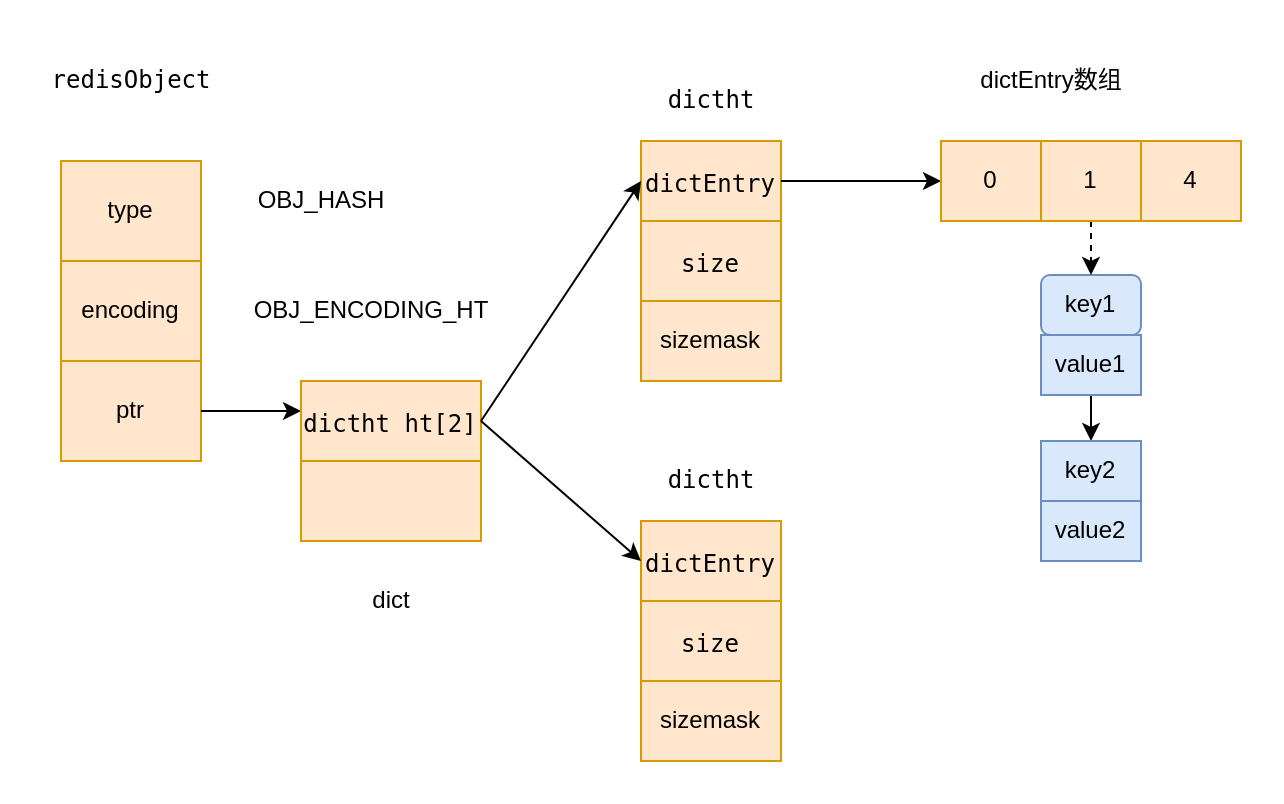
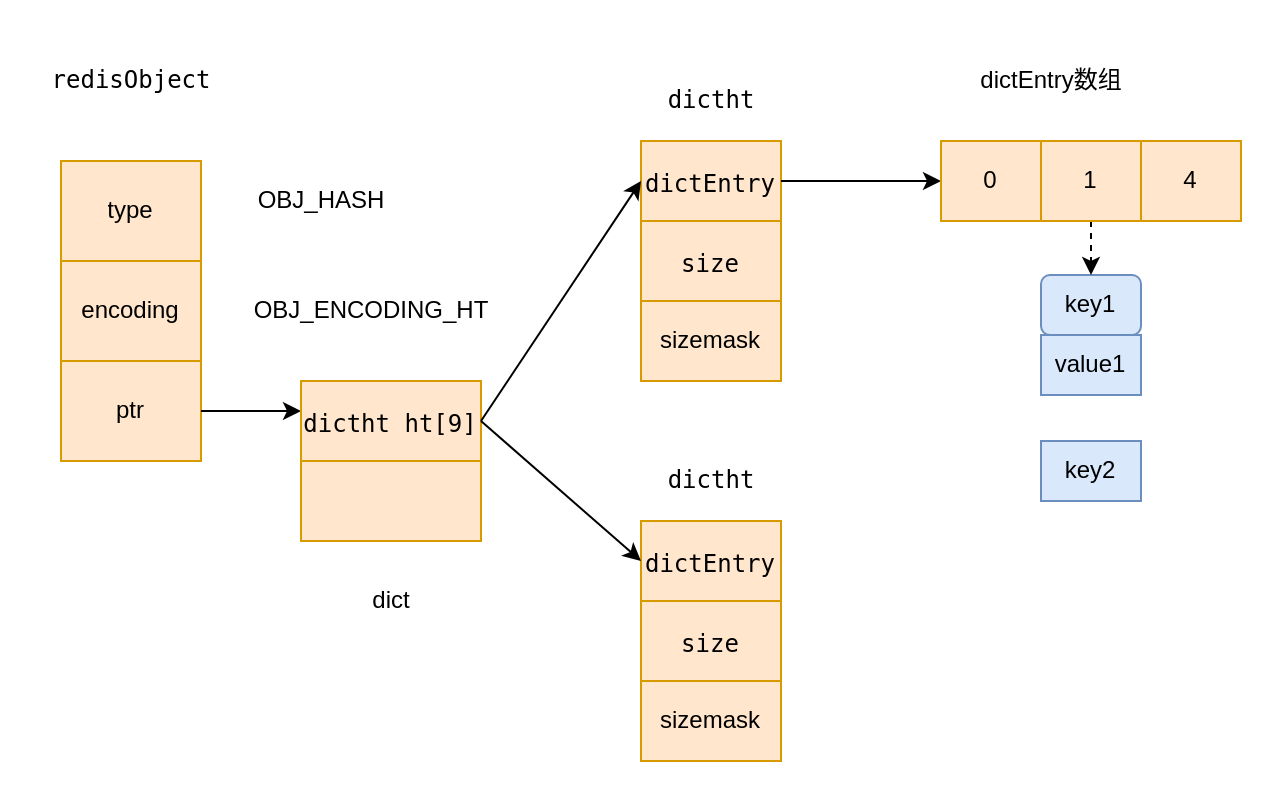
- <mxCell id="37" style="edgeStyle=none;rounded=0;orthogonalLoop=1;jettySize=auto;html=1;exitX=0.5;exitY=1;exitDx=0;exitDy=0;entryX=0.5;entryY=0;entryDx=0;entryDy=0;" edge="1" parent="1" source="38" target="39"><mxGeometry relative="1" as="geometry" /></mxCell>
+ <mxCell id="37" style="edgeStyle=none;rounded=0;orthogonalLoop=1;jettySize=auto;html=1;exitX=0.5;exitY=1;exitDx=0;exitDy=0;" edge="1" parent="1" source="38" target="36"><mxGeometry relative="1" as="geometry" /></mxCell>
- <mxCell id="15" value="&lt;pre&gt;dictht ht[2]&lt;/pre&gt;" style="shape=partialRectangle;html=1;whiteSpace=wrap;connectable=0;fillColor=none;top=0;left=0;bottom=0;right=0;overflow=hidden;pointerEvents=1;" vertex="1" parent="14"><mxGeometry width="90" height="40" as="geometry"><mxRectangle width="90" height="40" as="alternateBounds" /></mxGeometry></mxCell>
+ <mxCell id="15" value="&lt;pre&gt;dictht ht[9]&lt;/pre&gt;" style="shape=partialRectangle;html=1;whiteSpace=wrap;connectable=0;fillColor=none;top=0;left=0;bottom=0;right=0;overflow=hidden;pointerEvents=1;" vertex="1" parent="14"><mxGeometry width="90" height="40" as="geometry"><mxRectangle width="90" height="40" as="alternateBounds" /></mxGeometry></mxCell>
- <mxCell id="40" value="value2" style="rounded=0;whiteSpace=wrap;html=1;fillColor=#dae8fc;strokeColor=#6c8ebf;" vertex="1" parent="1"><mxGeometry x="520" y="250" width="50" height="30" as="geometry" /></mxCell>
